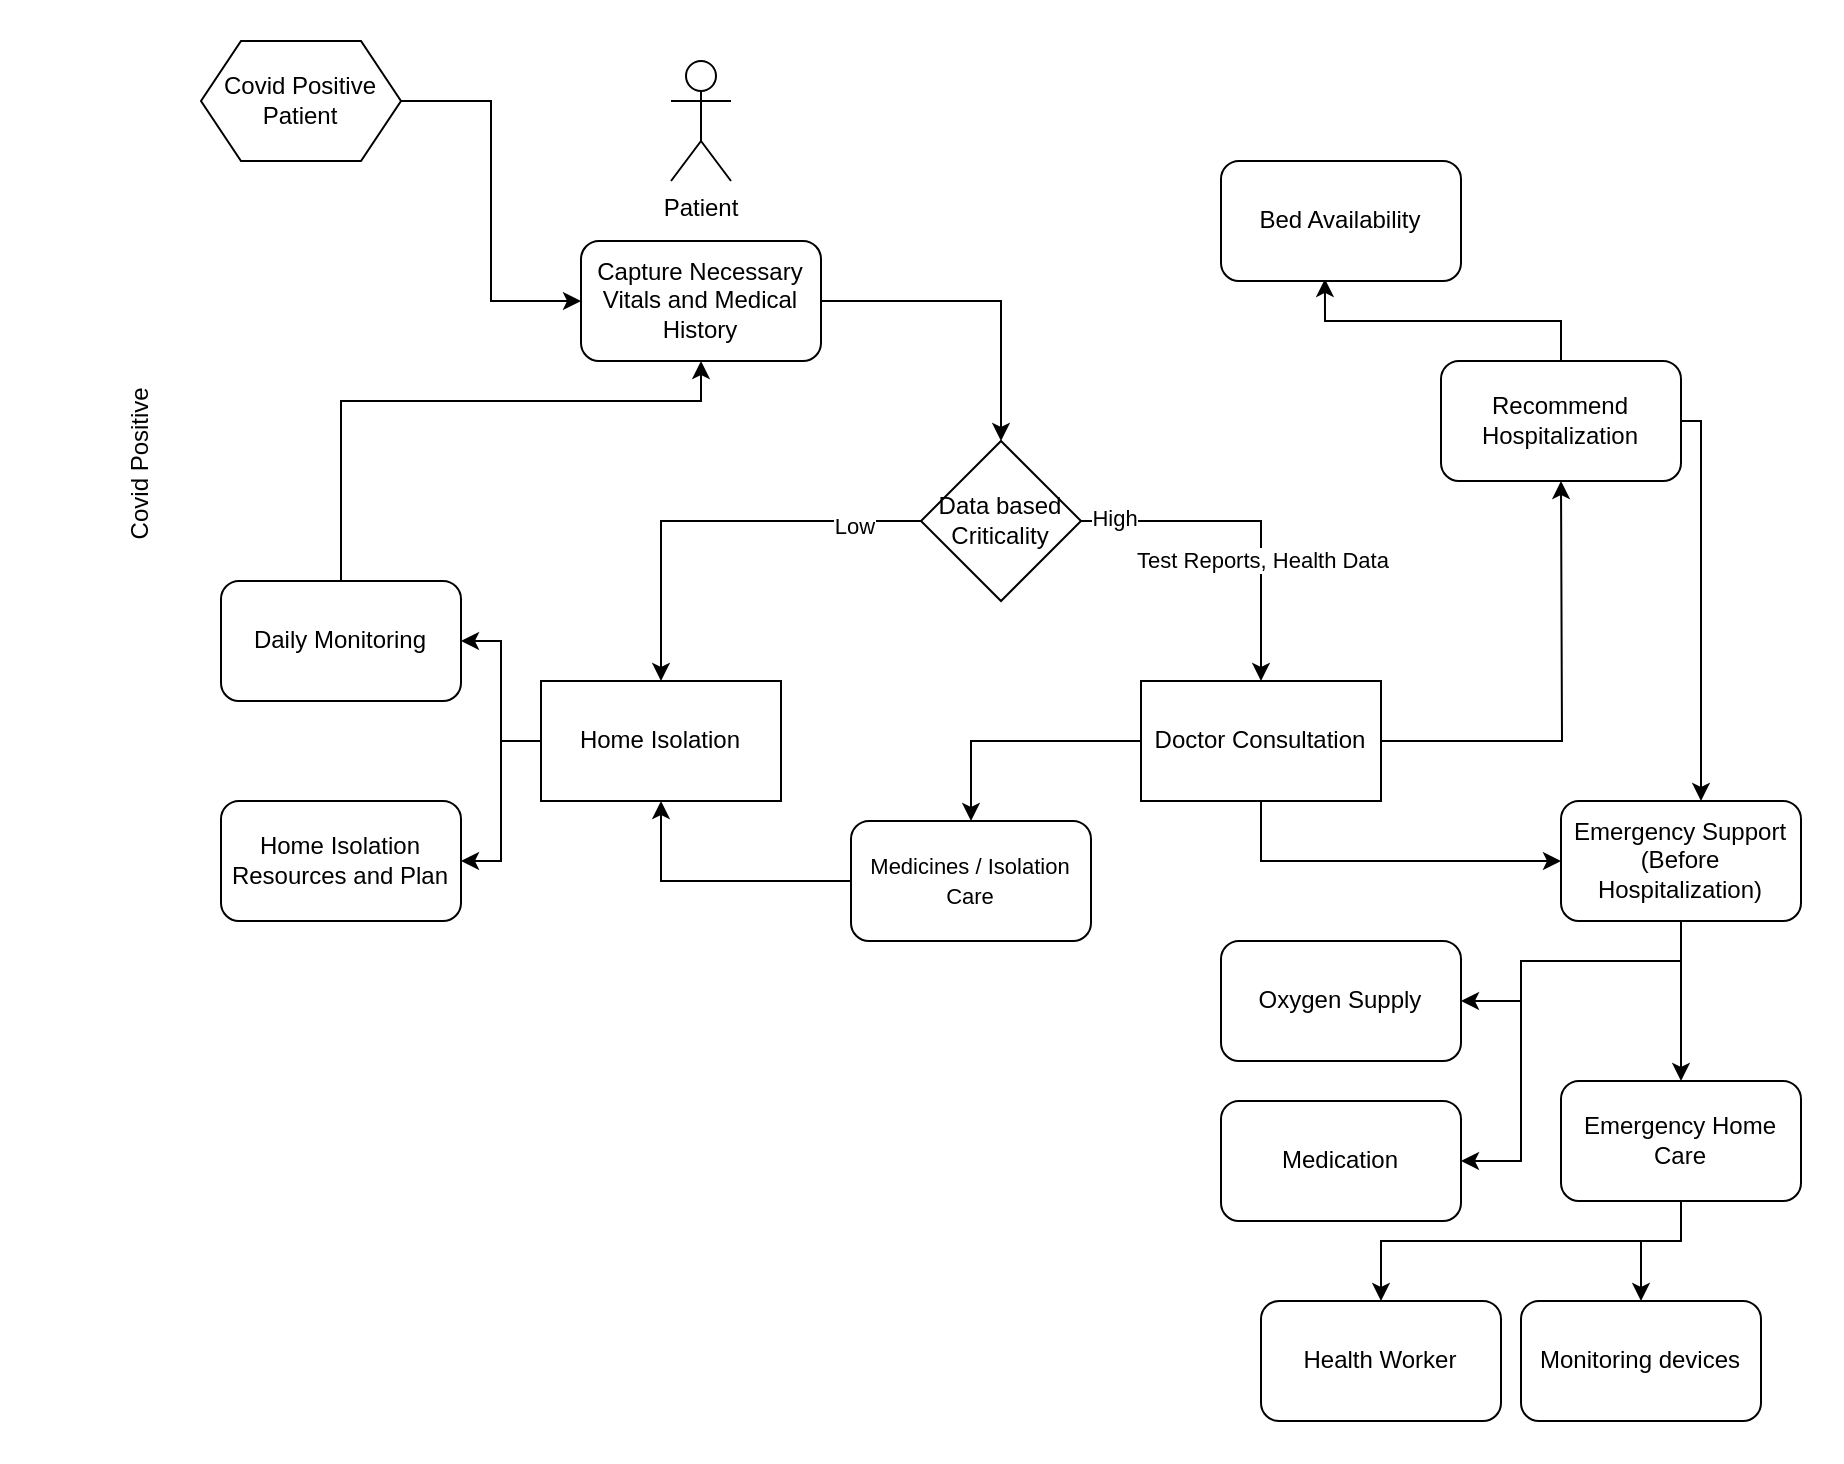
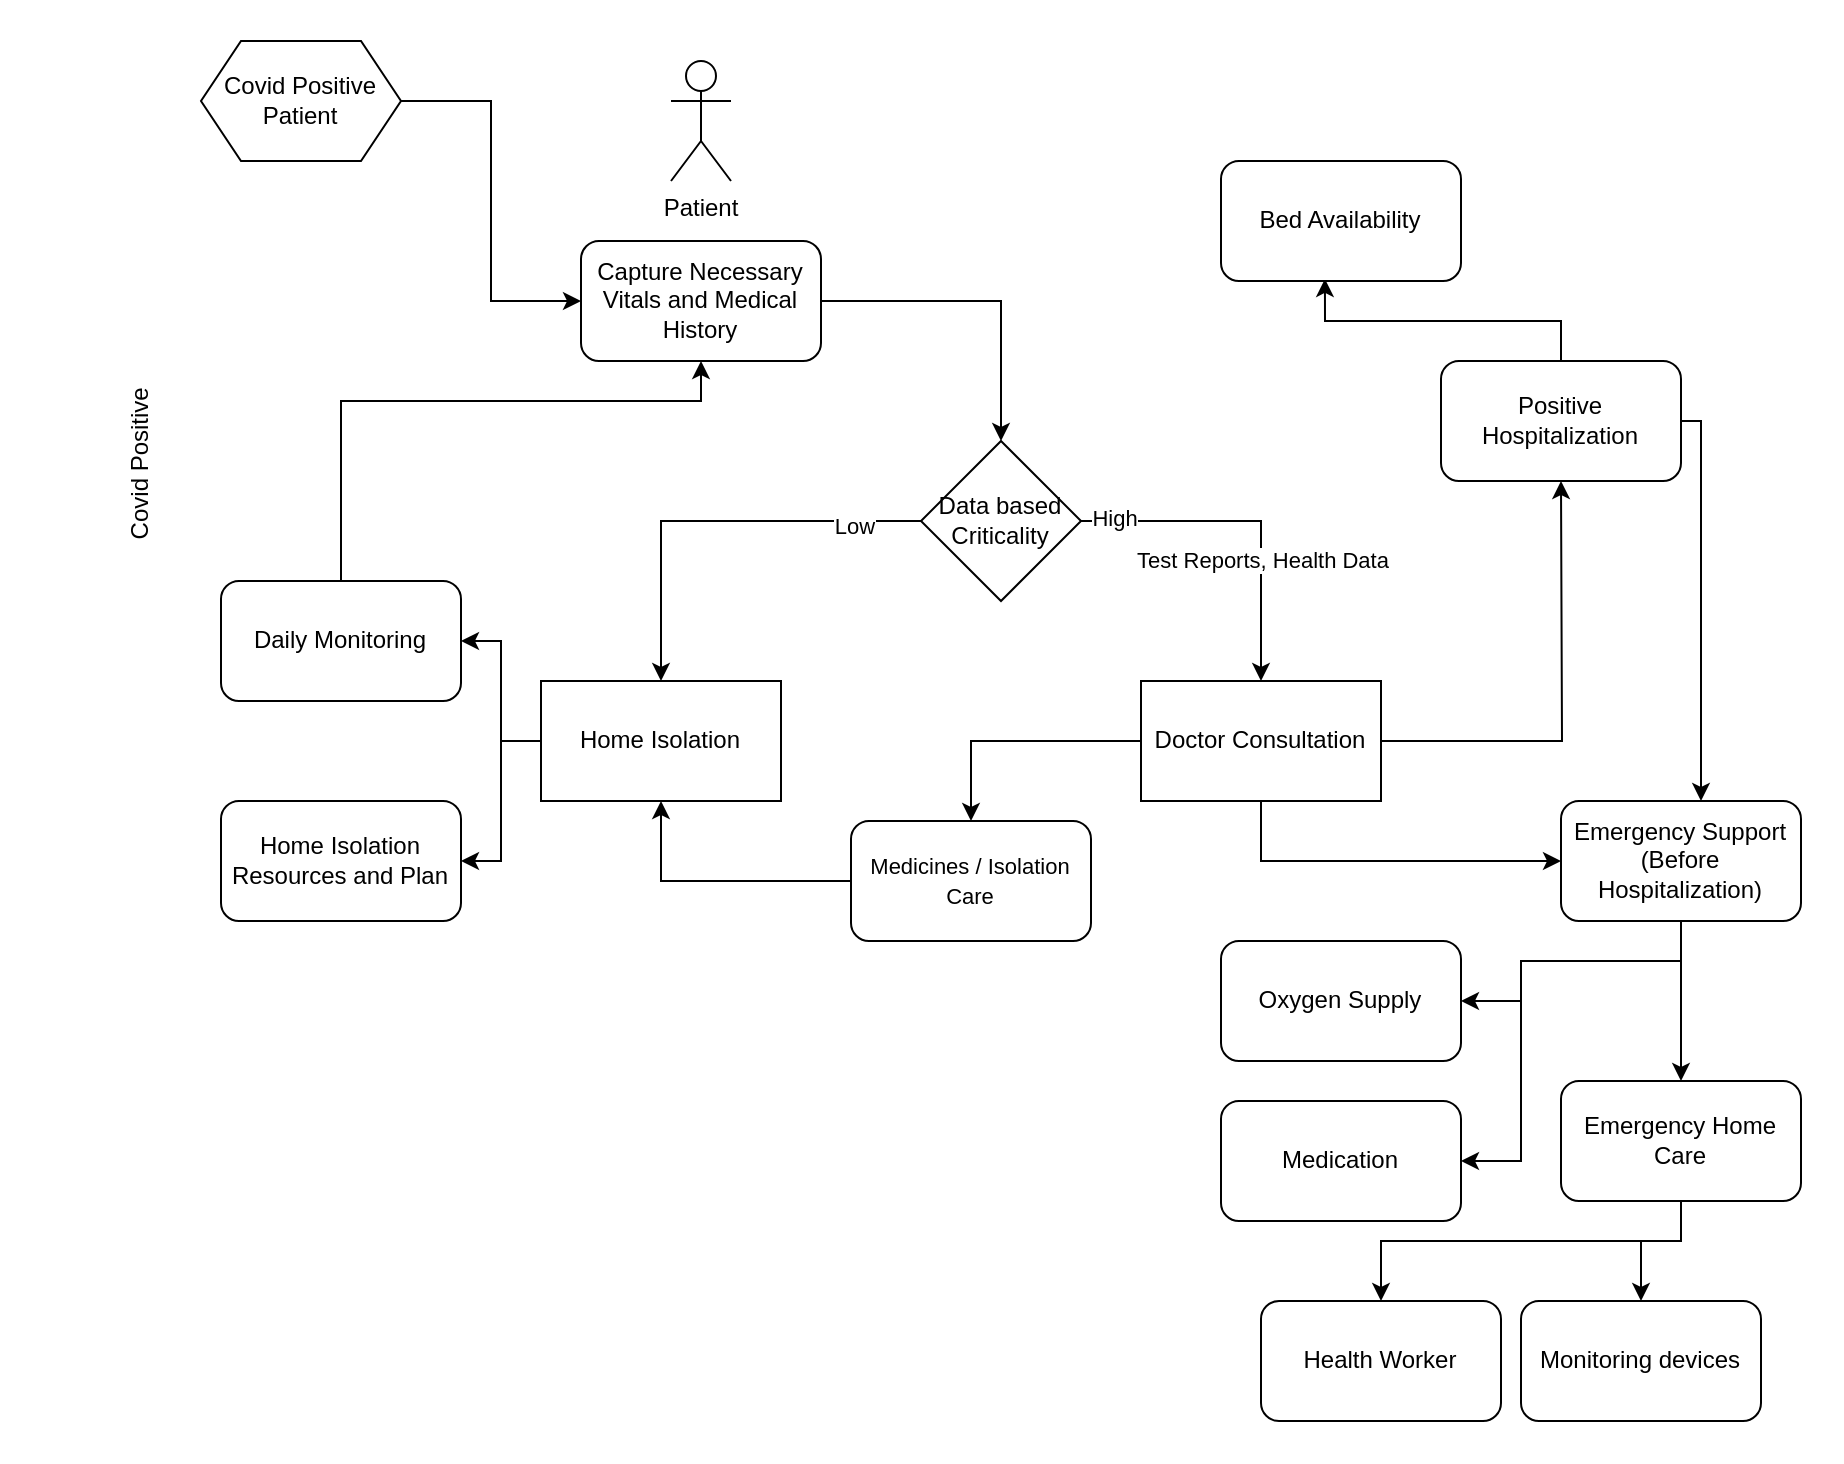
- <mxCell id="28" value="Recommend Hospitalization" style="rounded=1;whiteSpace=wrap;html=1;" vertex="1" parent="1"><mxGeometry x="720" y="180" width="120" height="60" as="geometry" /></mxCell>
+ <mxCell id="28" value="Positive Hospitalization" style="rounded=1;whiteSpace=wrap;html=1;" vertex="1" parent="1"><mxGeometry x="720" y="180" width="120" height="60" as="geometry" /></mxCell>
